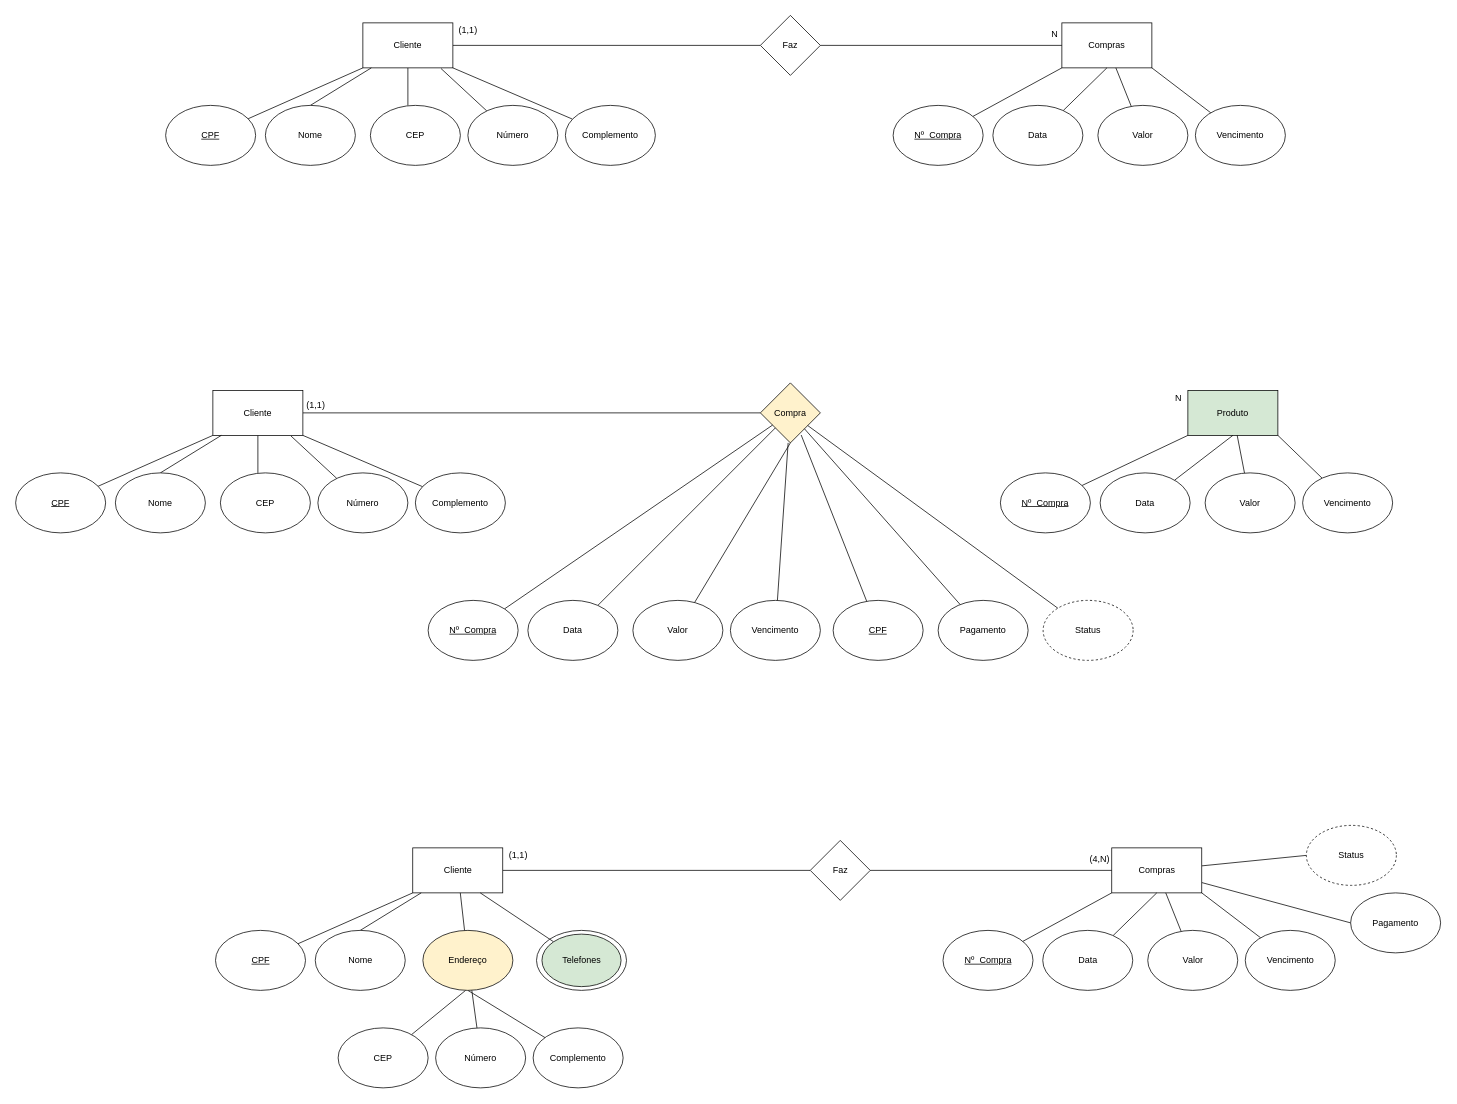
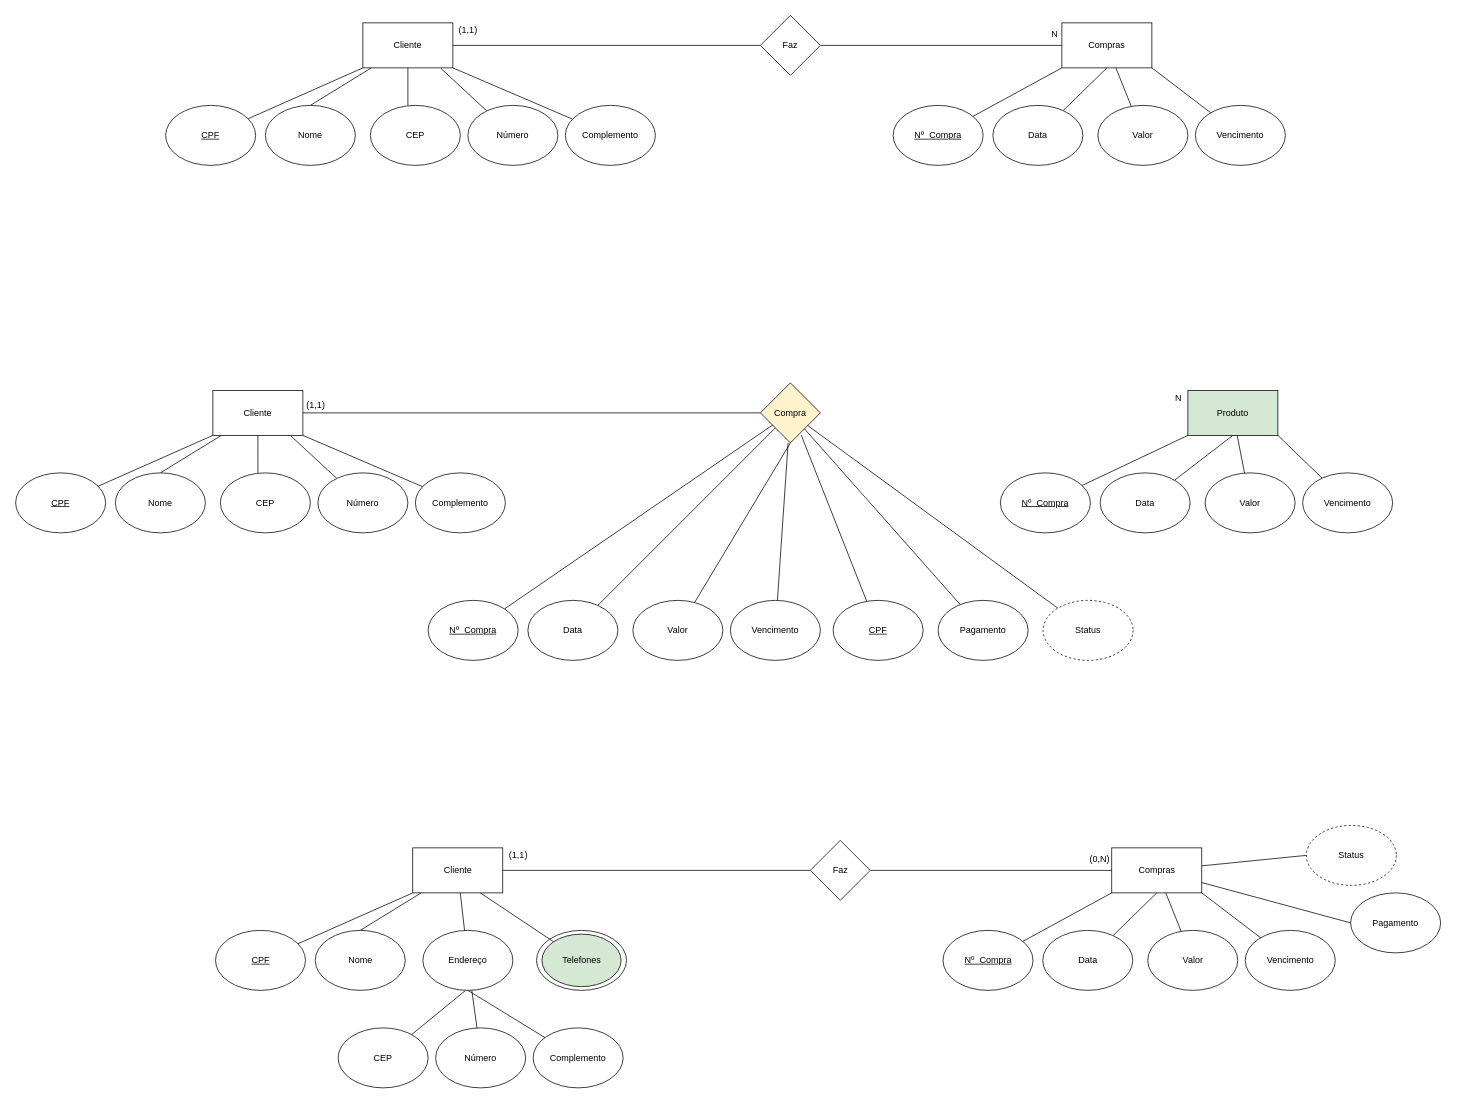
- <mxCell id="90" value="(4,N)" style="text;html=1;align=center;verticalAlign=middle;resizable=0;points=[];autosize=1;strokeColor=none;fillColor=none;" parent="1" vertex="1"><mxGeometry x="1440" y="1130" width="50" height="30" as="geometry" /></mxCell>
+ <mxCell id="90" value="(0,N)" style="text;html=1;align=center;verticalAlign=middle;resizable=0;points=[];autosize=1;strokeColor=none;fillColor=none;" parent="1" vertex="1"><mxGeometry x="1440" y="1130" width="50" height="30" as="geometry" /></mxCell>
- <mxCell id="93" value="Endereço" style="ellipse;whiteSpace=wrap;html=1;fillColor=#fff2cc;" parent="1" vertex="1"><mxGeometry x="563" y="1240" width="120" height="80" as="geometry" /></mxCell>
+ <mxCell id="93" value="Endereço" style="ellipse;whiteSpace=wrap;html=1;" parent="1" vertex="1"><mxGeometry x="563" y="1240" width="120" height="80" as="geometry" /></mxCell>
